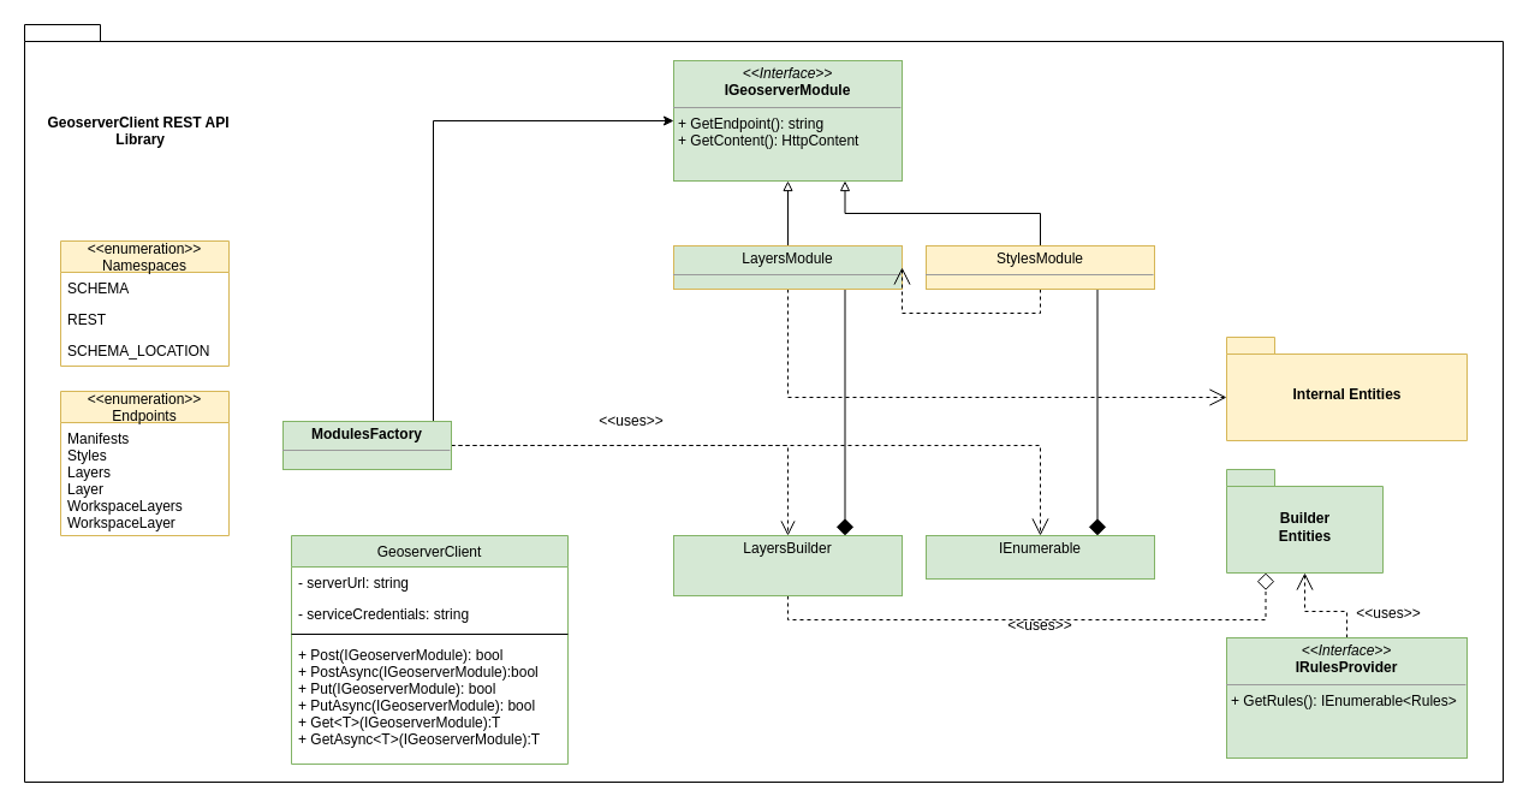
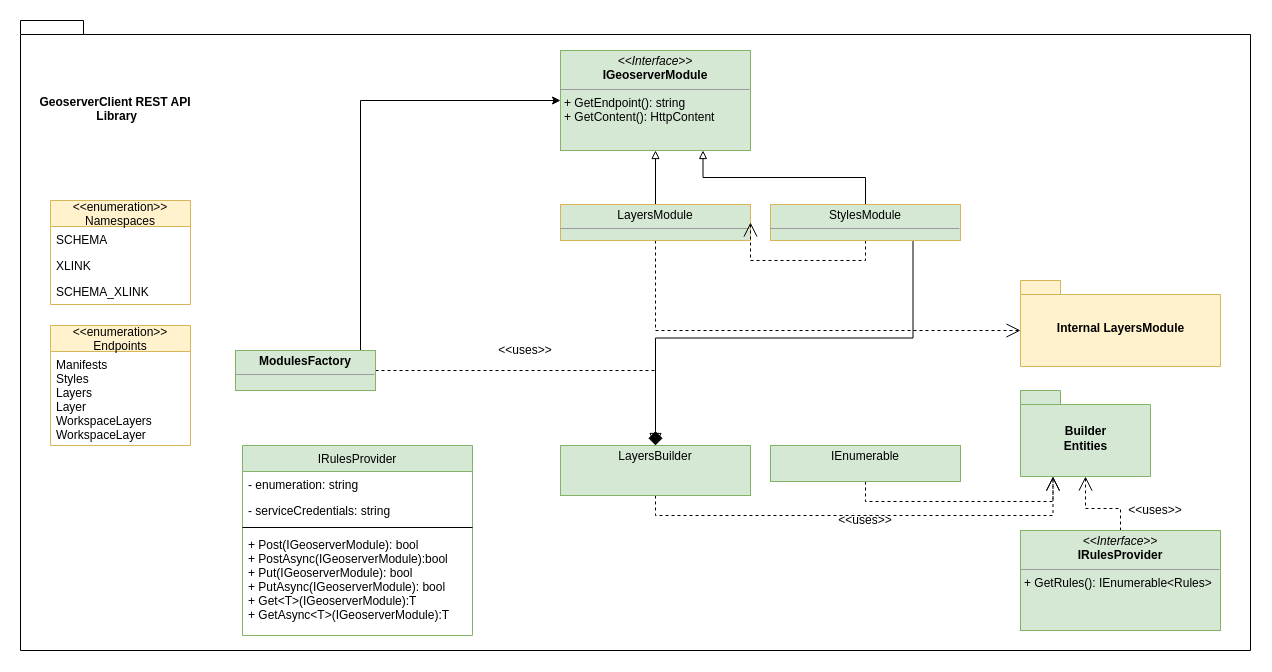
- <mxCell id="24" value="&lt;p style=&quot;margin: 0px ; margin-top: 4px ; text-align: center&quot;&gt;StylesModule&lt;/p&gt;&lt;hr size=&quot;1&quot;&gt;&lt;p style=&quot;margin: 0px ; margin-left: 4px&quot;&gt;&lt;br&gt;&lt;/p&gt;" style="verticalAlign=top;align=left;overflow=fill;fontSize=12;fontFamily=Helvetica;html=1;fillColor=#fff2cc;strokeColor=#d6b656;" vertex="1" parent="1"><mxGeometry x="770" y="204" width="190" height="36" as="geometry" /></mxCell>
+ <mxCell id="24" value="&lt;p style=&quot;margin: 0px ; margin-top: 4px ; text-align: center&quot;&gt;StylesModule&lt;/p&gt;&lt;hr size=&quot;1&quot;&gt;&lt;p style=&quot;margin: 0px ; margin-left: 4px&quot;&gt;&lt;br&gt;&lt;/p&gt;" style="verticalAlign=top;align=left;overflow=fill;fontSize=12;fontFamily=Helvetica;html=1;fillColor=#d5e8d4;strokeColor=#d6b656;" vertex="1" parent="1"><mxGeometry x="770" y="204" width="190" height="36" as="geometry" /></mxCell>
- <mxCell id="6" value="REST" style="text;strokeColor=none;fillColor=none;align=left;verticalAlign=top;spacingLeft=4;spacingRight=4;overflow=hidden;rotatable=0;points=[[0,0.5],[1,0.5]];portConstraint=eastwest;" vertex="1" parent="4"><mxGeometry y="52" width="140" height="26" as="geometry" /></mxCell>
+ <mxCell id="6" value="XLINK" style="text;strokeColor=none;fillColor=none;align=left;verticalAlign=top;spacingLeft=4;spacingRight=4;overflow=hidden;rotatable=0;points=[[0,0.5],[1,0.5]];portConstraint=eastwest;" vertex="1" parent="4"><mxGeometry y="52" width="140" height="26" as="geometry" /></mxCell>
- <mxCell id="7" value="SCHEMA_LOCATION" style="text;strokeColor=none;fillColor=none;align=left;verticalAlign=top;spacingLeft=4;spacingRight=4;overflow=hidden;rotatable=0;points=[[0,0.5],[1,0.5]];portConstraint=eastwest;" vertex="1" parent="4"><mxGeometry y="78" width="140" height="26" as="geometry" /></mxCell>
+ <mxCell id="7" value="SCHEMA_XLINK" style="text;strokeColor=none;fillColor=none;align=left;verticalAlign=top;spacingLeft=4;spacingRight=4;overflow=hidden;rotatable=0;points=[[0,0.5],[1,0.5]];portConstraint=eastwest;" vertex="1" parent="4"><mxGeometry y="78" width="140" height="26" as="geometry" /></mxCell>
- <mxCell id="36" value="Internal Entities" style="shape=folder;fontStyle=1;spacingTop=10;tabWidth=40;tabHeight=14;tabPosition=left;html=1;fillColor=#fff2cc;strokeColor=#d6b656;" vertex="1" parent="1"><mxGeometry x="1020" y="280" width="200" height="86" as="geometry" /></mxCell>
+ <mxCell id="36" value="Internal LayersModule" style="shape=folder;fontStyle=1;spacingTop=10;tabWidth=40;tabHeight=14;tabPosition=left;html=1;fillColor=#fff2cc;strokeColor=#d6b656;" vertex="1" parent="1"><mxGeometry x="1020" y="280" width="200" height="86" as="geometry" /></mxCell>
- <mxCell id="18" style="edgeStyle=orthogonalEdgeStyle;rounded=0;orthogonalLoop=1;jettySize=auto;html=1;exitX=0.75;exitY=1;exitDx=0;exitDy=0;entryX=0.75;entryY=0;entryDx=0;entryDy=0;endArrow=diamond;endFill=1;strokeWidth=1;endSize=12;startSize=10;" edge="1" parent="1" source="20" target="26"><mxGeometry relative="1" as="geometry" /></mxCell>
- <mxCell id="15" style="edgeStyle=orthogonalEdgeStyle;rounded=0;orthogonalLoop=1;jettySize=auto;html=1;exitX=1;exitY=0.5;exitDx=0;exitDy=0;entryX=0.5;entryY=0;entryDx=0;entryDy=0;endArrow=open;endFill=0;dashed=1;endSize=12;" edge="1" parent="1" source="16" target="28"><mxGeometry relative="1" as="geometry" /></mxCell>
- <mxCell id="22" style="edgeStyle=orthogonalEdgeStyle;rounded=0;orthogonalLoop=1;jettySize=auto;html=1;exitX=0.75;exitY=1;exitDx=0;exitDy=0;entryX=0.75;entryY=0;entryDx=0;entryDy=0;startSize=10;endArrow=diamond;endFill=1;endSize=12;strokeWidth=1;" edge="1" parent="1" source="24" target="28"><mxGeometry relative="1" as="geometry" /></mxCell>
+ <mxCell id="22" style="edgeStyle=orthogonalEdgeStyle;rounded=0;orthogonalLoop=1;jettySize=auto;html=1;exitX=0.75;exitY=1;exitDx=0;exitDy=0;startSize=10;endArrow=diamond;endFill=1;endSize=12;strokeWidth=1;" edge="1" parent="1" source="24" target="26"><mxGeometry relative="1" as="geometry" /></mxCell>
- <mxCell id="14" style="edgeStyle=orthogonalEdgeStyle;rounded=0;orthogonalLoop=1;jettySize=auto;html=1;exitX=1;exitY=0.5;exitDx=0;exitDy=0;entryX=0.5;entryY=0;entryDx=0;entryDy=0;endArrow=open;endFill=0;dashed=1;startSize=10;endSize=10;" edge="1" parent="1" source="16" target="26"><mxGeometry relative="1" as="geometry" /></mxCell>
+ <mxCell id="14" style="edgeStyle=orthogonalEdgeStyle;rounded=0;orthogonalLoop=1;jettySize=auto;html=1;exitX=1;exitY=0.5;exitDx=0;exitDy=0;entryX=0.5;entryY=0;entryDx=0;entryDy=0;endArrow=block;endFill=0;dashed=1;startSize=10;endSize=10;" edge="1" parent="1" source="16" target="26"><mxGeometry relative="1" as="geometry" /></mxCell>
- <mxCell id="30" value="GeoserverClient" style="swimlane;fontStyle=0;childLayout=stackLayout;horizontal=1;startSize=26;fillColor=#d5e8d4;horizontalStack=0;resizeParent=1;resizeParentMax=0;resizeLast=0;collapsible=1;marginBottom=0;strokeColor=#82b366;" vertex="1" parent="1"><mxGeometry x="242" y="445" width="230" height="190" as="geometry" /></mxCell>
+ <mxCell id="30" value="IRulesProvider" style="swimlane;fontStyle=0;childLayout=stackLayout;horizontal=1;startSize=26;fillColor=#d5e8d4;horizontalStack=0;resizeParent=1;resizeParentMax=0;resizeLast=0;collapsible=1;marginBottom=0;strokeColor=#82b366;" vertex="1" parent="1"><mxGeometry x="242" y="445" width="230" height="190" as="geometry" /></mxCell>
- <mxCell id="31" value="- serverUrl: string" style="text;strokeColor=none;fillColor=none;align=left;verticalAlign=top;spacingLeft=4;spacingRight=4;overflow=hidden;rotatable=0;points=[[0,0.5],[1,0.5]];portConstraint=eastwest;" vertex="1" parent="30"><mxGeometry y="26" width="230" height="26" as="geometry" /></mxCell>
+ <mxCell id="31" value="- enumeration: string" style="text;strokeColor=none;fillColor=none;align=left;verticalAlign=top;spacingLeft=4;spacingRight=4;overflow=hidden;rotatable=0;points=[[0,0.5],[1,0.5]];portConstraint=eastwest;" vertex="1" parent="30"><mxGeometry y="26" width="230" height="26" as="geometry" /></mxCell>
+ <mxCell id="27" style="edgeStyle=orthogonalEdgeStyle;rounded=0;orthogonalLoop=1;jettySize=auto;html=1;exitX=0.5;exitY=1;exitDx=0;exitDy=0;entryX=0.25;entryY=1;entryDx=0;entryDy=0;entryPerimeter=0;startSize=10;endArrow=open;endFill=0;endSize=12;strokeWidth=1;dashed=1;" edge="1" parent="1" source="28" target="35"><mxGeometry relative="1" as="geometry" /></mxCell>
- <mxCell id="25" style="edgeStyle=orthogonalEdgeStyle;rounded=0;orthogonalLoop=1;jettySize=auto;html=1;exitX=0.5;exitY=1;exitDx=0;exitDy=0;entryX=0.25;entryY=1;entryDx=0;entryDy=0;entryPerimeter=0;startSize=10;endArrow=diamond;endFill=0;endSize=12;strokeWidth=1;dashed=1;" edge="1" parent="1" source="26" target="35"><mxGeometry relative="1" as="geometry" /></mxCell>
+ <mxCell id="25" style="edgeStyle=orthogonalEdgeStyle;rounded=0;orthogonalLoop=1;jettySize=auto;html=1;exitX=0.5;exitY=1;exitDx=0;exitDy=0;entryX=0.25;entryY=1;entryDx=0;entryDy=0;entryPerimeter=0;startSize=10;endArrow=open;endFill=0;endSize=12;strokeWidth=1;dashed=1;" edge="1" parent="1" source="26" target="35"><mxGeometry relative="1" as="geometry" /></mxCell>
